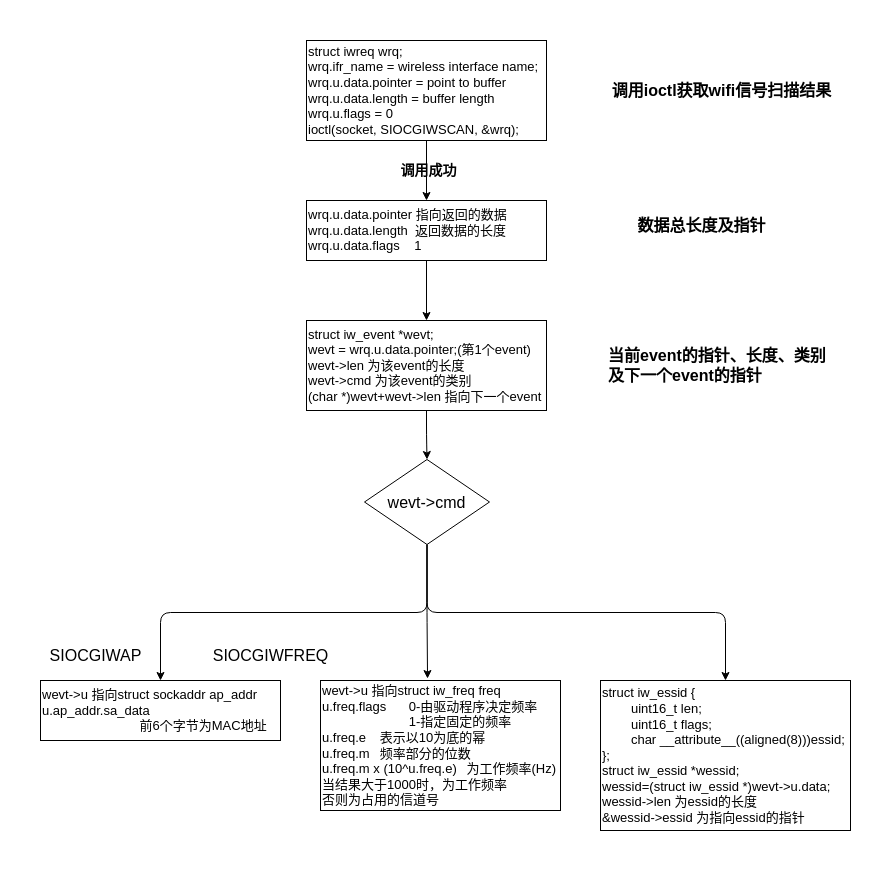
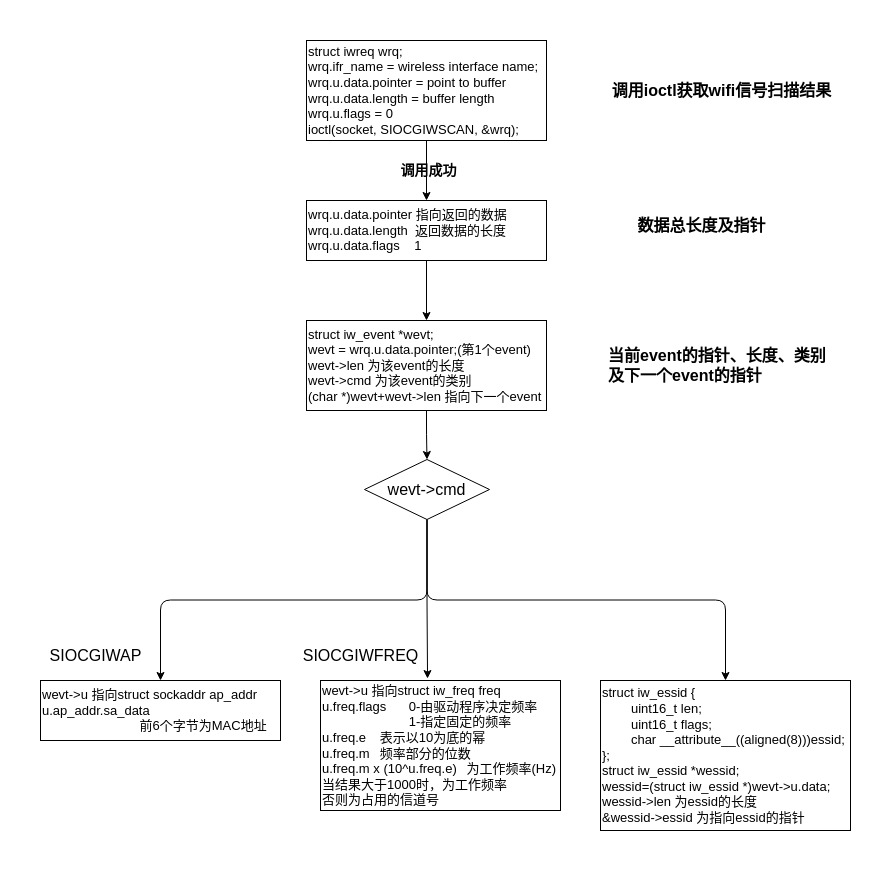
- <mxCell id="21" value="wevt-&amp;gt;cmd" style="rhombus;whiteSpace=wrap;html=1;labelBackgroundColor=none;strokeColor=#000000;fontSize=16;fontColor=#000000;fillColor=#FFFFFF;" parent="1" vertex="1"><mxGeometry x="364" y="459" width="125" height="85" as="geometry" /></mxCell>
+ <mxCell id="21" value="wevt-&amp;gt;cmd" style="rhombus;whiteSpace=wrap;html=1;labelBackgroundColor=none;strokeColor=#000000;fontSize=16;fontColor=#000000;fillColor=#FFFFFF;" parent="1" vertex="1"><mxGeometry x="364" y="459" width="125" height="60" as="geometry" /></mxCell>
- <mxCell id="16" value="SIOCGIWFREQ" style="text;html=1;align=center;verticalAlign=middle;resizable=0;points=[];autosize=1;strokeColor=none;fillColor=none;fontSize=16;fontColor=#000000;" parent="1" vertex="1"><mxGeometry x="200" y="640" width="140" height="30" as="geometry" /></mxCell>
+ <mxCell id="16" value="SIOCGIWFREQ" style="text;html=1;align=center;verticalAlign=middle;resizable=0;points=[];autosize=1;strokeColor=none;fillColor=none;fontSize=16;fontColor=#000000;" parent="1" vertex="1"><mxGeometry x="290" y="640" width="140" height="30" as="geometry" /></mxCell>
